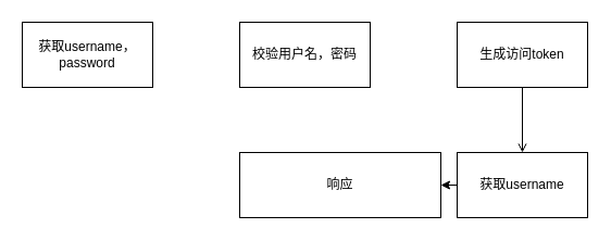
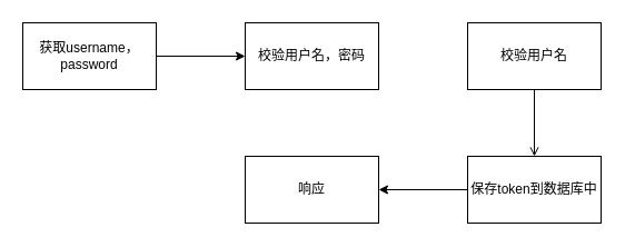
+ <mxCell id="2" style="edgeStyle=none;html=1;exitX=1;exitY=0.5;exitDx=0;exitDy=0;entryX=0;entryY=0.5;entryDx=0;entryDy=0;" edge="1" parent="1" source="3" target="4"><mxGeometry relative="1" as="geometry" /></mxCell>
- <mxCell id="6" value="生成访问token" style="whiteSpace=wrap;html=1;" vertex="1" parent="1"><mxGeometry x="420" y="20" width="120" height="60" as="geometry" /></mxCell>
+ <mxCell id="6" value="校验用户名" style="whiteSpace=wrap;html=1;" vertex="1" parent="1"><mxGeometry x="420" y="20" width="120" height="60" as="geometry" /></mxCell>
- <mxCell id="9" value="响应" style="whiteSpace=wrap;html=1;" vertex="1" parent="1"><mxGeometry x="220" y="140" width="185" height="60" as="geometry" /></mxCell>
+ <mxCell id="9" value="响应" style="whiteSpace=wrap;html=1;" vertex="1" parent="1"><mxGeometry x="220" y="140" width="120" height="60" as="geometry" /></mxCell>
- <mxCell id="8" value="获取username" style="whiteSpace=wrap;html=1;" vertex="1" parent="1"><mxGeometry x="420" y="140" width="120" height="60" as="geometry" /></mxCell>
+ <mxCell id="8" value="保存token到数据库中" style="whiteSpace=wrap;html=1;" vertex="1" parent="1"><mxGeometry x="420" y="140" width="120" height="60" as="geometry" /></mxCell>
